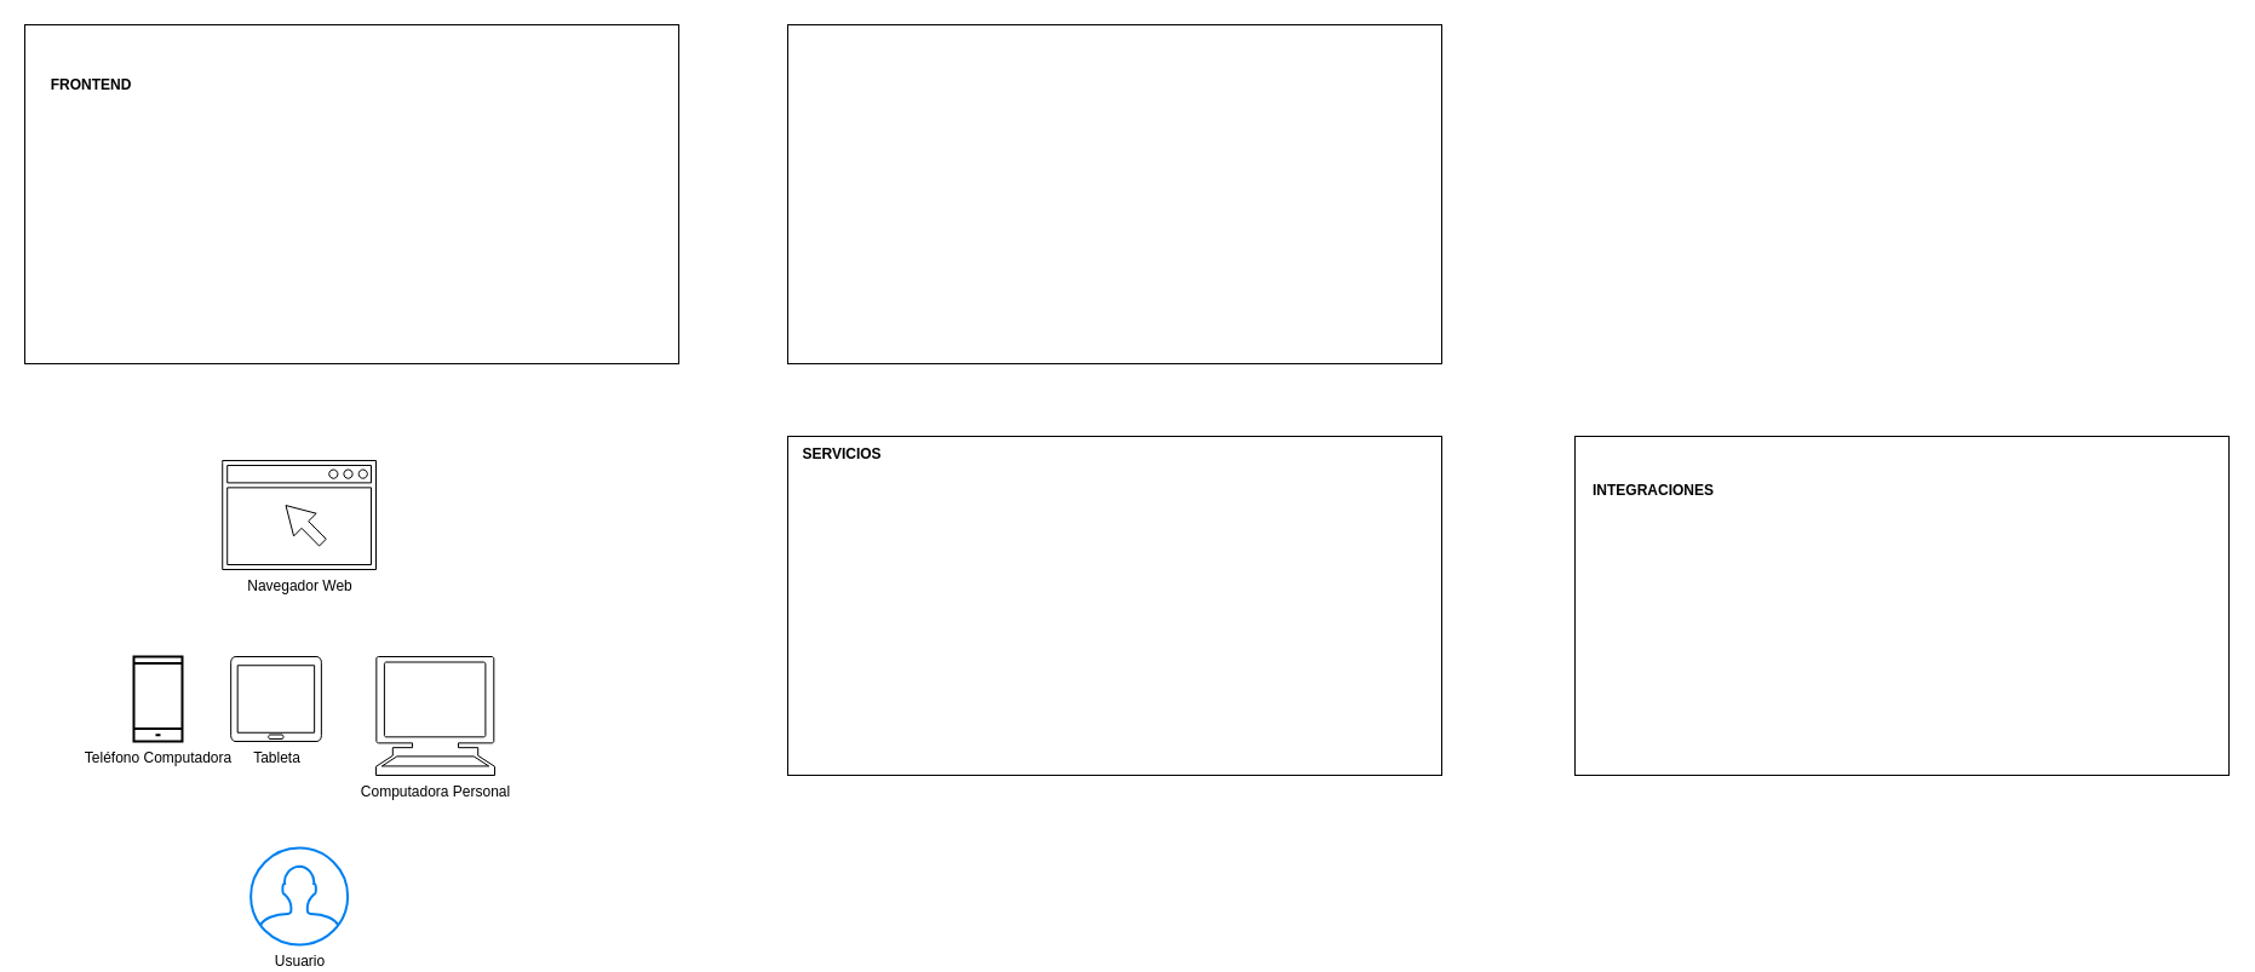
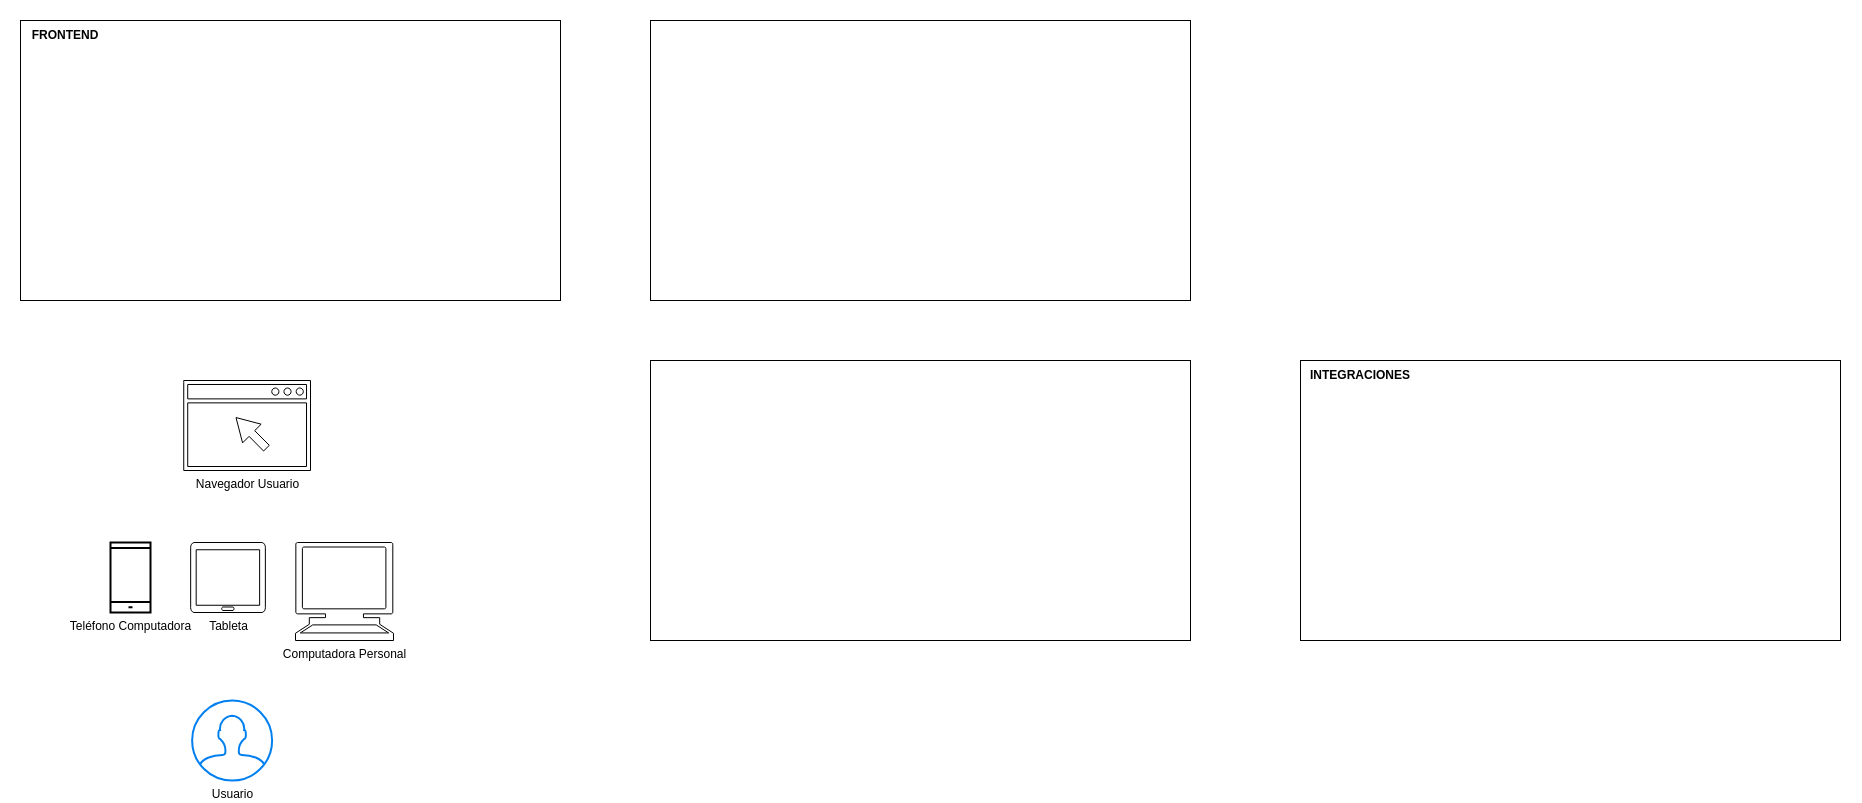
- <mxCell id="3" value="&lt;b&gt;FRONTEND&lt;/b&gt;" style="text;html=1;align=center;verticalAlign=middle;whiteSpace=wrap;rounded=0;labelBackgroundColor=none;" vertex="1" parent="1"><mxGeometry x="30" y="55" width="90" height="30" as="geometry" /></mxCell>
+ <mxCell id="3" value="&lt;b&gt;FRONTEND&lt;/b&gt;" style="text;html=1;align=center;verticalAlign=middle;whiteSpace=wrap;rounded=0;labelBackgroundColor=none;" vertex="1" parent="1"><mxGeometry x="20" y="20" width="90" height="30" as="geometry" /></mxCell>
- <mxCell id="6" value="&lt;b&gt;SERVICIOS&lt;/b&gt;" style="text;html=1;align=center;verticalAlign=middle;whiteSpace=wrap;rounded=0;labelBackgroundColor=none;" vertex="1" parent="1"><mxGeometry x="650" y="360" width="90" height="30" as="geometry" /></mxCell>
- <mxCell id="8" value="&lt;b&gt;INTEGRACIONES&lt;/b&gt;" style="text;html=1;align=center;verticalAlign=middle;whiteSpace=wrap;rounded=0;labelBackgroundColor=none;" vertex="1" parent="1"><mxGeometry x="1305" y="390" width="120" height="30" as="geometry" /></mxCell>
+ <mxCell id="8" value="&lt;b&gt;INTEGRACIONES&lt;/b&gt;" style="text;html=1;align=center;verticalAlign=middle;whiteSpace=wrap;rounded=0;labelBackgroundColor=none;" vertex="1" parent="1"><mxGeometry x="1300" y="360" width="120" height="30" as="geometry" /></mxCell>
- <mxCell id="13" value="Navegador Web" style="sketch=0;pointerEvents=1;shadow=0;dashed=0;html=1;aspect=fixed;labelPosition=center;verticalLabelPosition=bottom;verticalAlign=top;align=center;outlineConnect=0;shape=mxgraph.vvd.web_browser;" vertex="1" parent="1"><mxGeometry x="183.24" y="380" width="126.76" height="90" as="geometry" /></mxCell>
+ <mxCell id="13" value="Navegador Usuario" style="sketch=0;pointerEvents=1;shadow=0;dashed=0;html=1;aspect=fixed;labelPosition=center;verticalLabelPosition=bottom;verticalAlign=top;align=center;outlineConnect=0;shape=mxgraph.vvd.web_browser;" vertex="1" parent="1"><mxGeometry x="183.24" y="380" width="126.76" height="90" as="geometry" /></mxCell>
- <mxCell id="11" value="Computadora Personal" style="shape=mxgraph.signs.tech.computer;html=1;pointerEvents=1;verticalLabelPosition=bottom;verticalAlign=top;align=center;" vertex="1" parent="1"><mxGeometry x="310" y="542" width="98" height="98" as="geometry" /></mxCell>
+ <mxCell id="11" value="Computadora Personal" style="shape=mxgraph.signs.tech.computer;html=1;pointerEvents=1;verticalLabelPosition=bottom;verticalAlign=top;align=center;" vertex="1" parent="1"><mxGeometry x="295" y="542" width="98" height="98" as="geometry" /></mxCell>
- <mxCell id="9" value="Usuario" style="html=1;verticalLabelPosition=bottom;align=center;labelBackgroundColor=#ffffff;verticalAlign=top;strokeWidth=2;strokeColor=#0080F0;shadow=0;dashed=0;shape=mxgraph.ios7.icons.user;" vertex="1" parent="1"><mxGeometry x="206.62" y="700" width="80" height="80" as="geometry" /></mxCell>
+ <mxCell id="9" value="Usuario" style="html=1;verticalLabelPosition=bottom;align=center;labelBackgroundColor=#ffffff;verticalAlign=top;strokeWidth=2;strokeColor=#0080F0;shadow=0;dashed=0;shape=mxgraph.ios7.icons.user;" vertex="1" parent="1"><mxGeometry x="191.62" y="700" width="80" height="80" as="geometry" /></mxCell>
